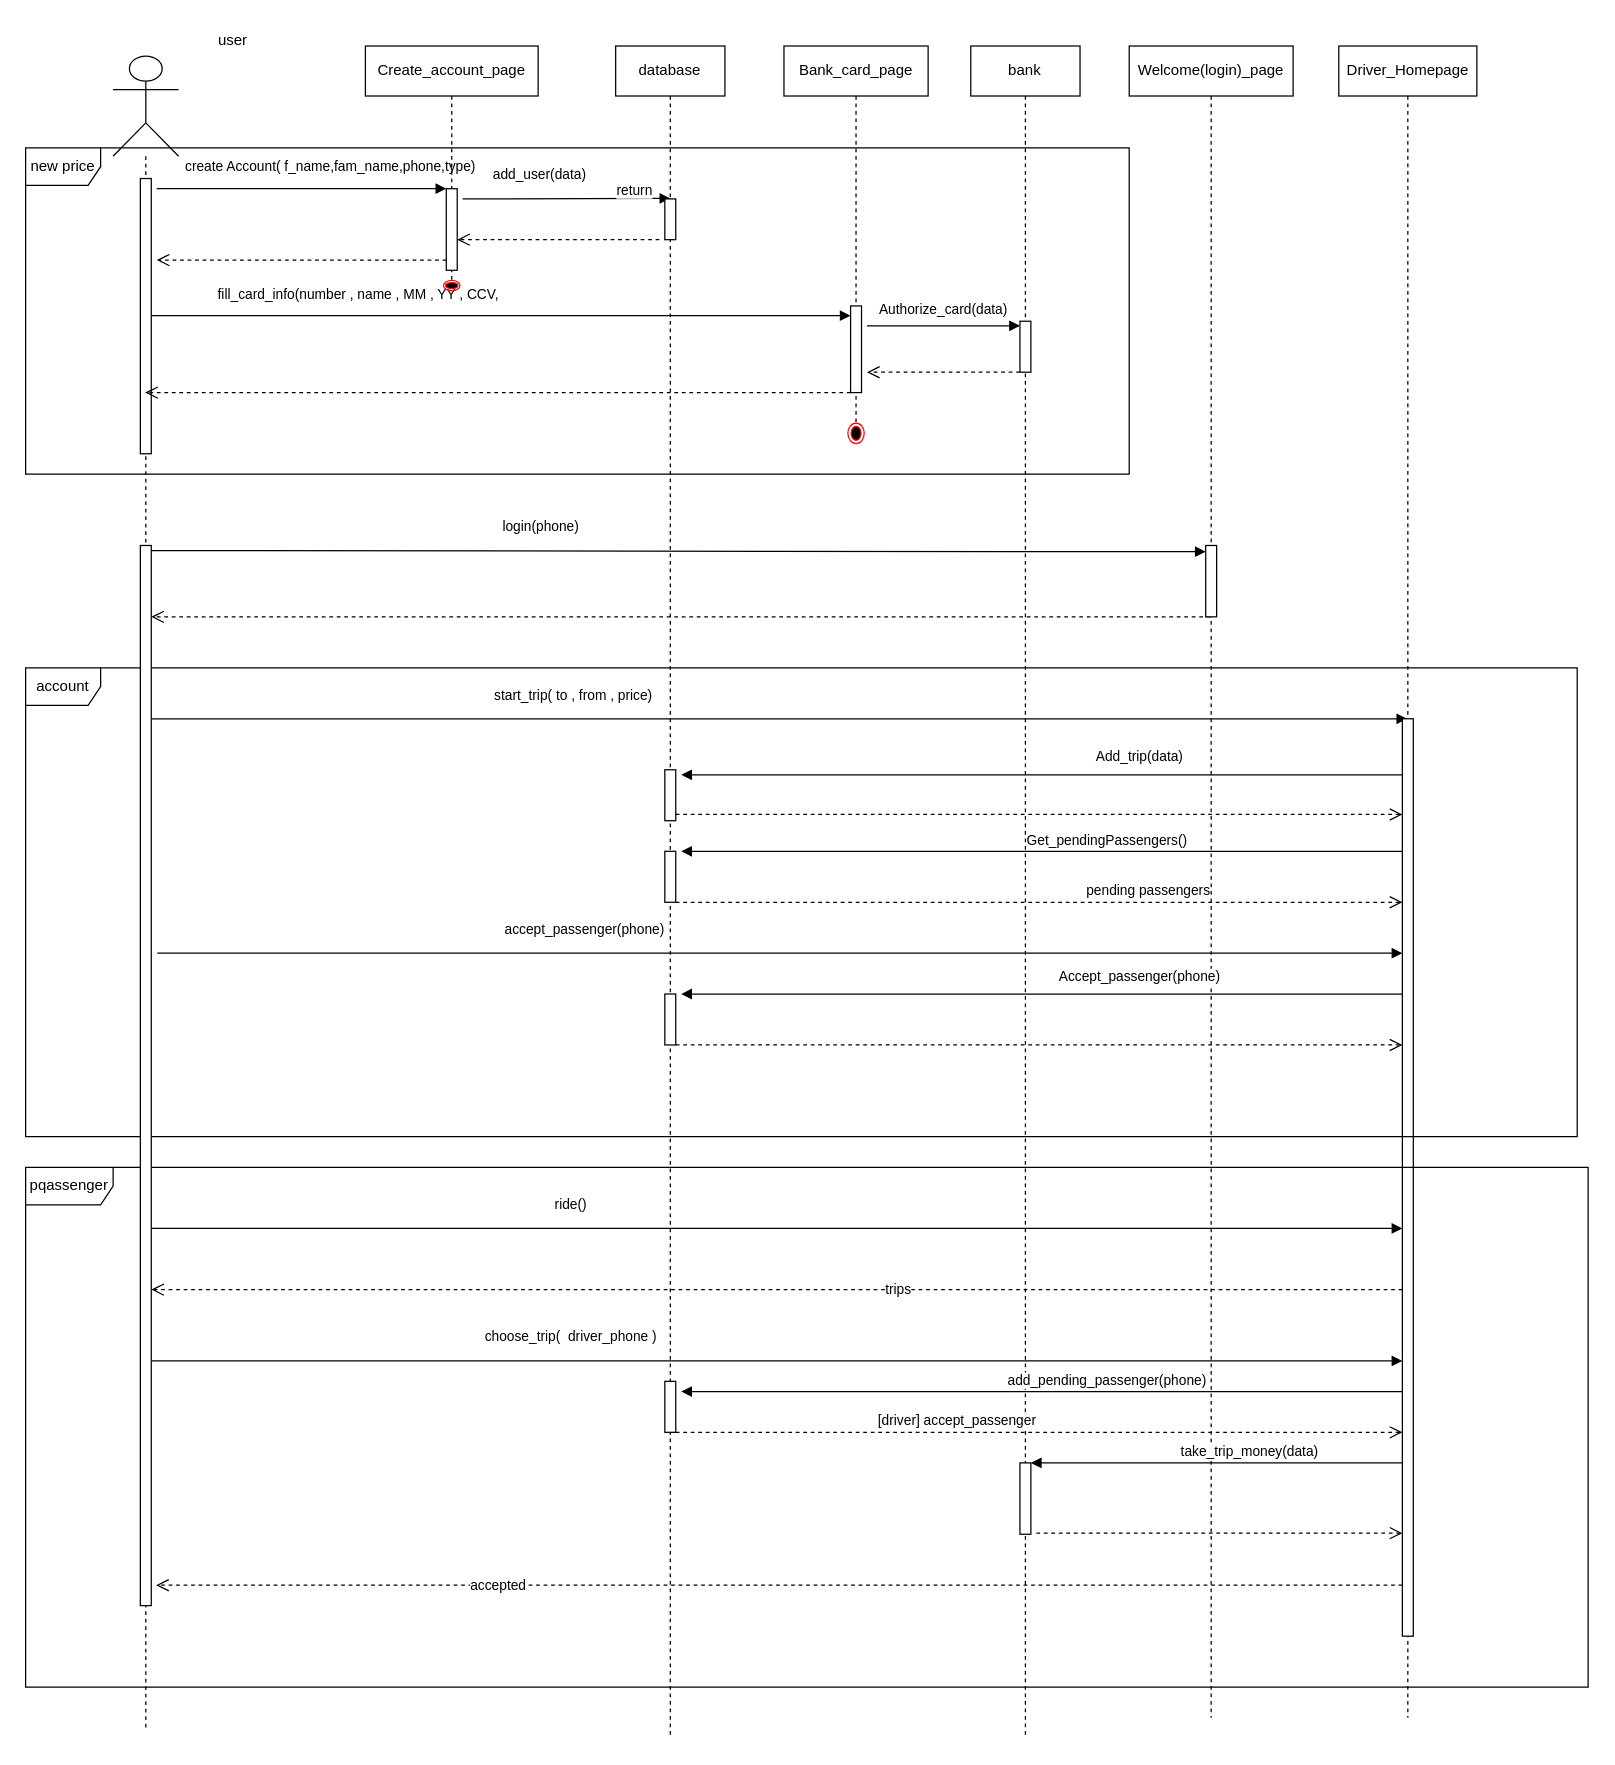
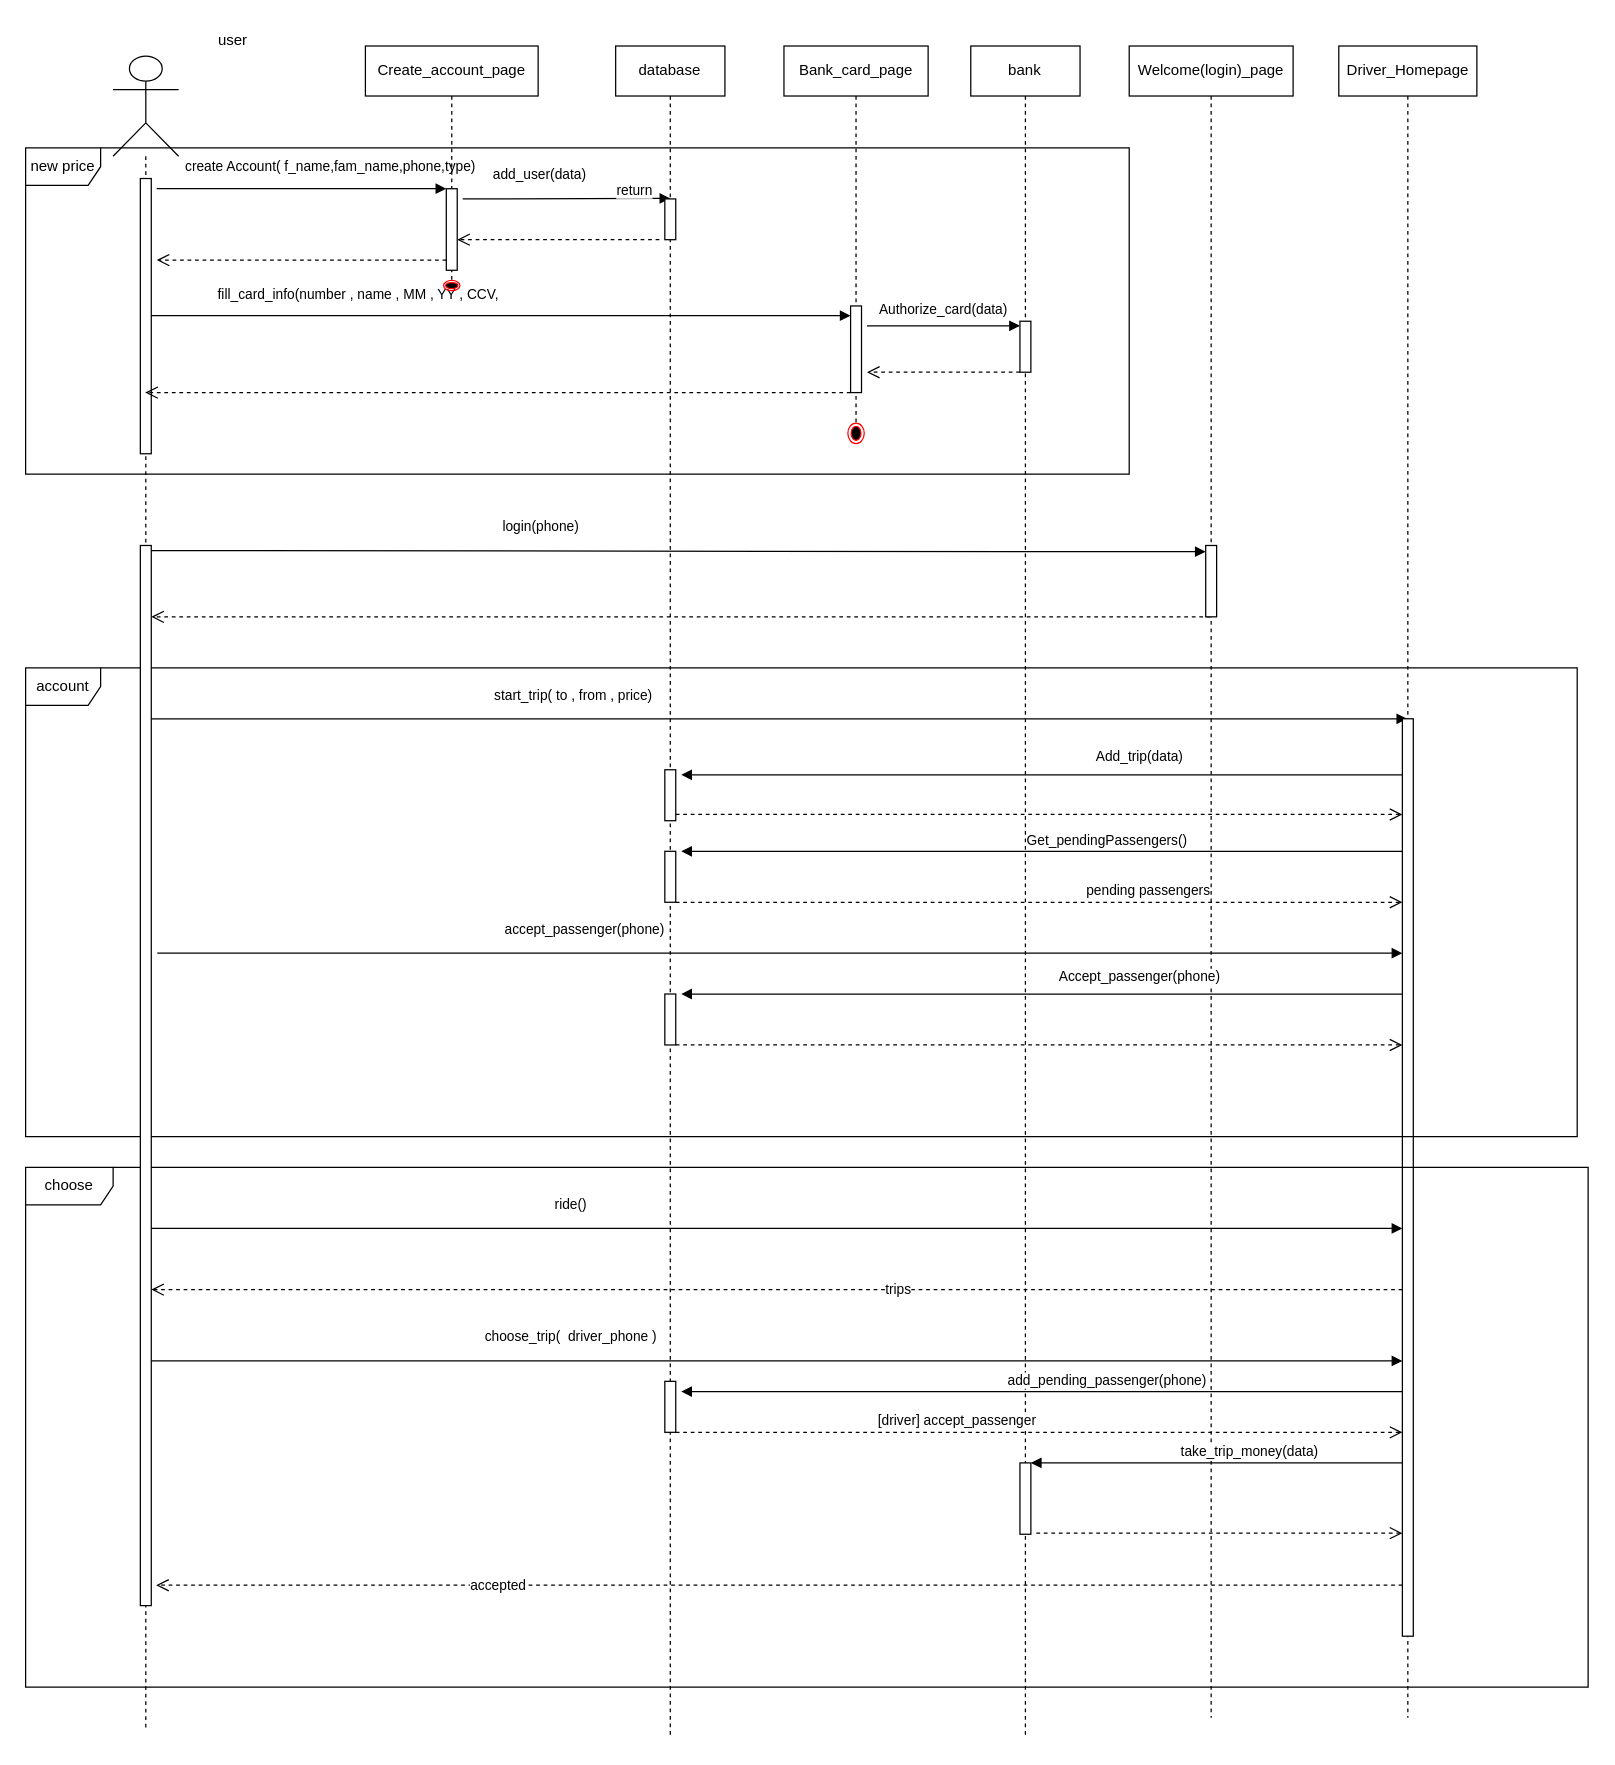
- <mxCell id="48" value="pqassenger" style="shape=umlFrame;whiteSpace=wrap;html=1;pointerEvents=0;width=70;height=30;container=0;" parent="1" vertex="1"><mxGeometry x="20" y="933.333" width="1250" height="415.893" as="geometry" /></mxCell>
+ <mxCell id="48" value="choose" style="shape=umlFrame;whiteSpace=wrap;html=1;pointerEvents=0;width=70;height=30;container=0;" parent="1" vertex="1"><mxGeometry x="20" y="933.333" width="1250" height="415.893" as="geometry" /></mxCell>
